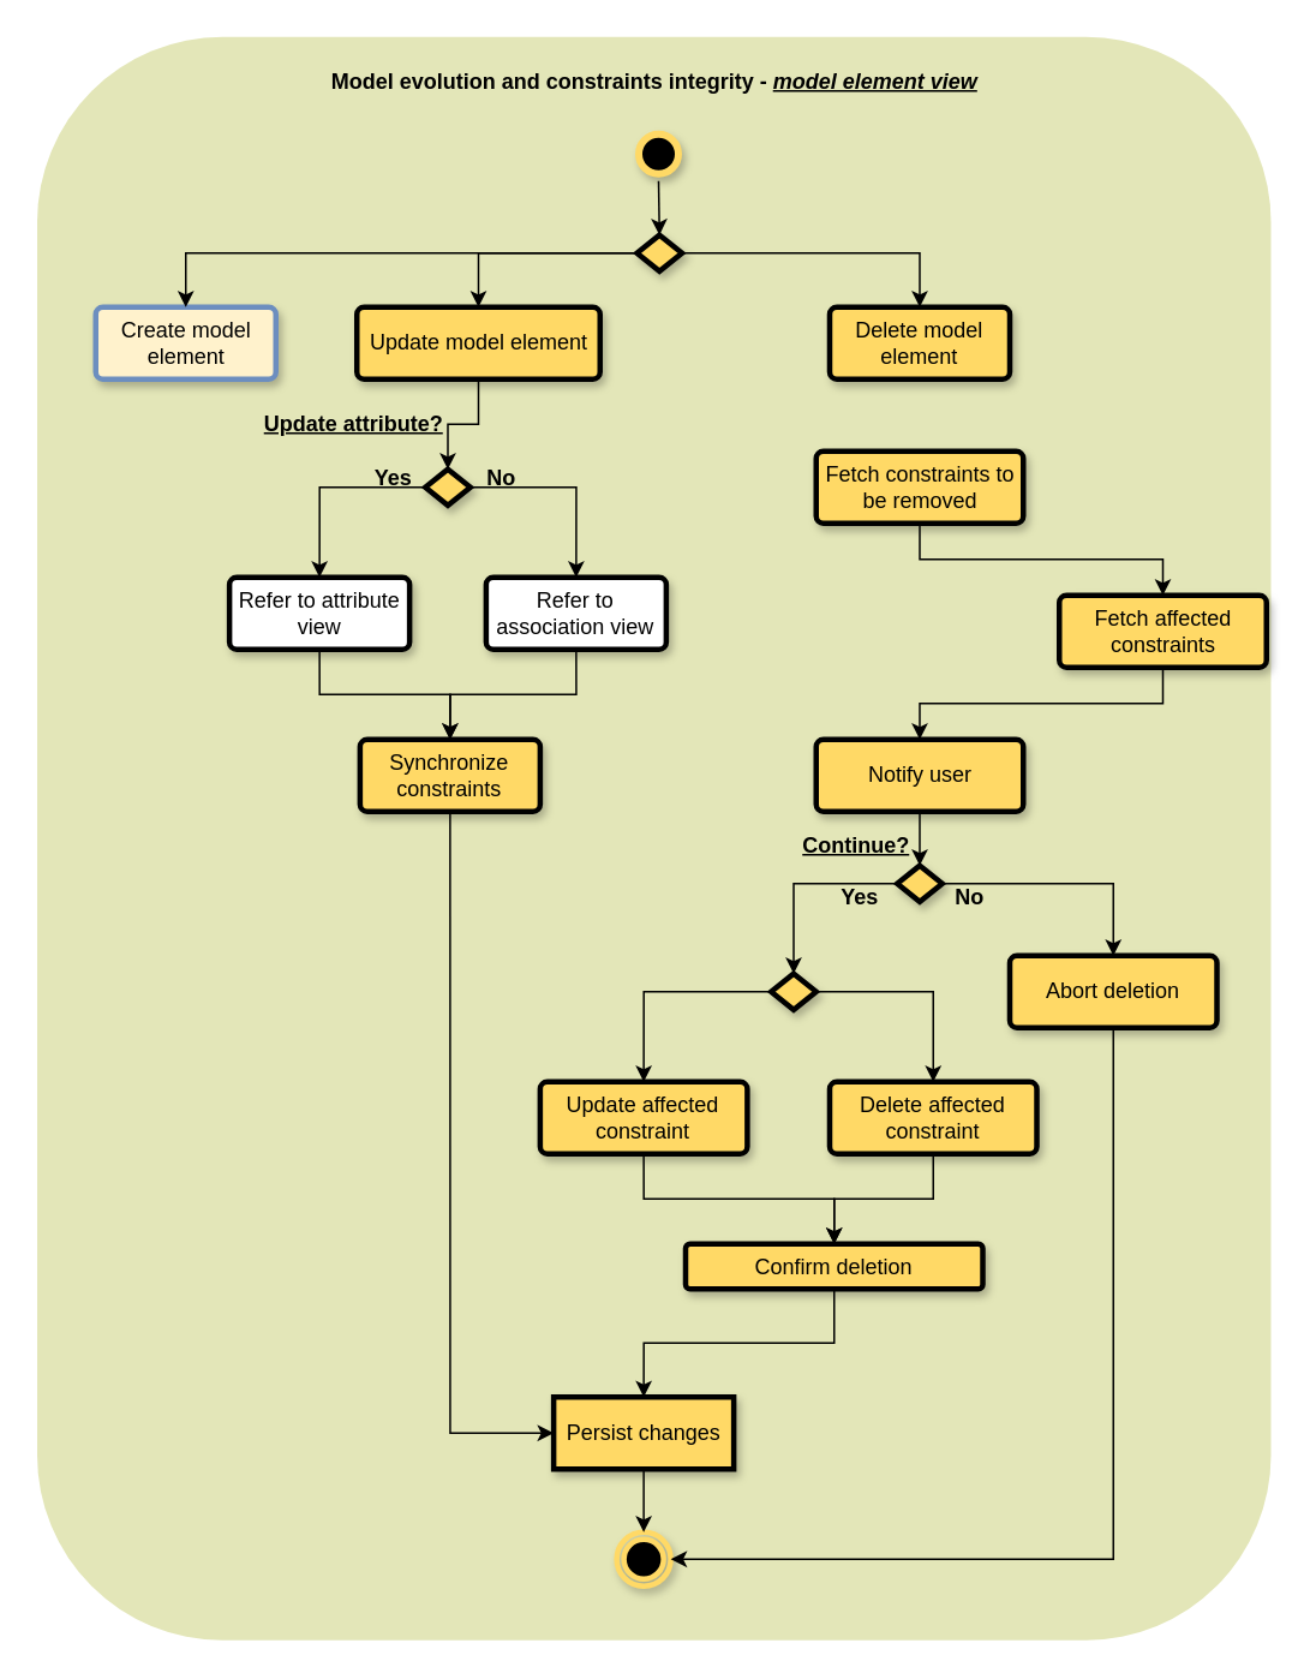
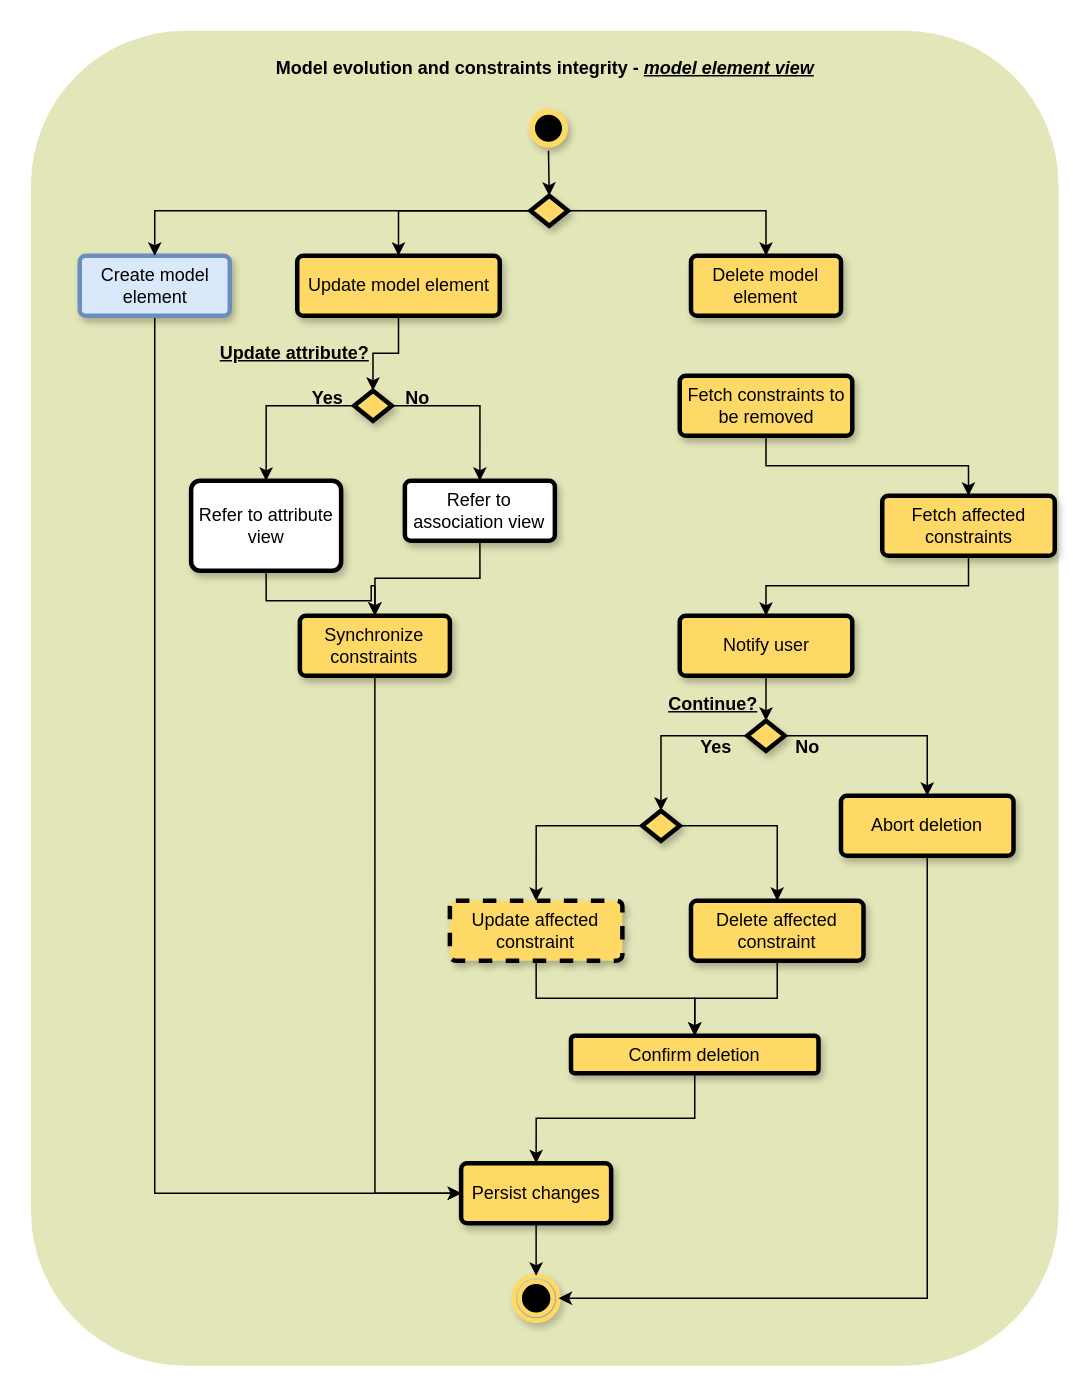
- <mxCell id="6" value="Create model element" style="rounded=1;arcSize=10;whiteSpace=wrap;html=1;align=center;strokeColor=#6c8ebf;strokeWidth=3;fillColor=#fff2cc;perimeterSpacing=0;shadow=1;" vertex="1" parent="1"><mxGeometry x="52.5" y="170" width="100" height="40" as="geometry" /></mxCell>
+ <mxCell id="6" value="Create model element" style="rounded=1;arcSize=10;whiteSpace=wrap;html=1;align=center;strokeColor=#6c8ebf;strokeWidth=3;fillColor=#dae8fc;perimeterSpacing=0;shadow=1;" vertex="1" parent="1"><mxGeometry x="52.5" y="170" width="100" height="40" as="geometry" /></mxCell>
- <mxCell id="22" value="Refer to attribute view" style="rounded=1;arcSize=10;whiteSpace=wrap;html=1;align=center;strokeWidth=3;perimeterSpacing=0;shadow=1;" vertex="1" parent="1"><mxGeometry x="126.75" y="320" width="100" height="40" as="geometry" /></mxCell>
+ <mxCell id="22" value="Refer to attribute view" style="rounded=1;arcSize=10;whiteSpace=wrap;html=1;align=center;strokeWidth=3;perimeterSpacing=0;shadow=1;" vertex="1" parent="1"><mxGeometry x="126.75" y="320" width="100" height="60" as="geometry" /></mxCell>
+ <mxCell id="5" style="edgeStyle=orthogonalEdgeStyle;rounded=0;orthogonalLoop=1;jettySize=auto;html=1;exitX=0.5;exitY=1;exitDx=0;exitDy=0;entryX=0;entryY=0.5;entryDx=0;entryDy=0;" edge="1" parent="1" source="6" target="16"><mxGeometry relative="1" as="geometry" /></mxCell>
- <mxCell id="37" value="Update affected constraint" style="rounded=1;arcSize=10;whiteSpace=wrap;html=1;align=center;strokeColor=#000000;strokeWidth=3;fillColor=#FFD966;perimeterSpacing=0;shadow=1;" vertex="1" parent="1"><mxGeometry x="299.25" y="600" width="115" height="40" as="geometry" /></mxCell>
+ <mxCell id="37" value="Update affected constraint" style="rounded=1;arcSize=10;whiteSpace=wrap;html=1;align=center;strokeColor=#000000;strokeWidth=3;fillColor=#FFD966;perimeterSpacing=0;shadow=1;dashed=1;" vertex="1" parent="1"><mxGeometry x="299.25" y="600" width="115" height="40" as="geometry" /></mxCell>
- <mxCell id="16" value="Persist changes" style="arcSize=10;whiteSpace=wrap;html=1;align=center;strokeColor=#000000;strokeWidth=3;fillColor=#FFD966;perimeterSpacing=0;shadow=1;rounded=0;" vertex="1" parent="1"><mxGeometry x="306.75" y="775" width="100" height="40" as="geometry" /></mxCell>
+ <mxCell id="16" value="Persist changes" style="rounded=1;arcSize=10;whiteSpace=wrap;html=1;align=center;strokeColor=#000000;strokeWidth=3;fillColor=#FFD966;perimeterSpacing=0;shadow=1;" vertex="1" parent="1"><mxGeometry x="306.75" y="775" width="100" height="40" as="geometry" /></mxCell>
